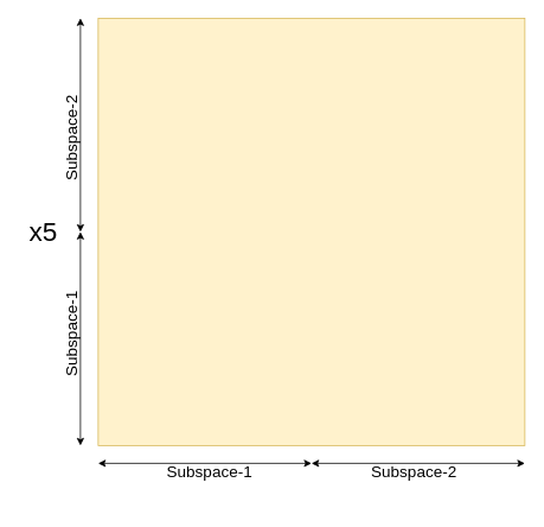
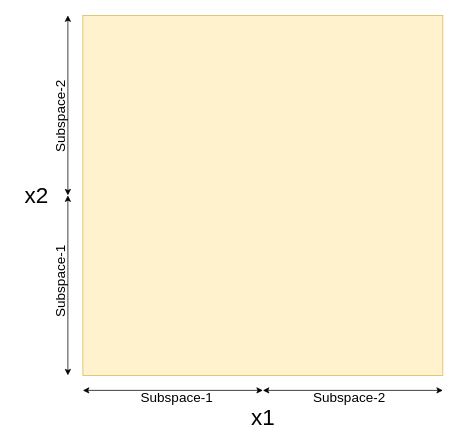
- <mxCell id="4" value="&lt;font style=&quot;font-size: 30px&quot;&gt;x5&lt;/font&gt;" style="text;html=1;align=center;verticalAlign=middle;resizable=0;points=[];autosize=1;strokeColor=none;fillColor=none;" parent="1" vertex="1"><mxGeometry x="23" y="245" width="50" height="30" as="geometry" /></mxCell>
+ <mxCell id="4" value="&lt;font style=&quot;font-size: 30px&quot;&gt;x2&lt;/font&gt;" style="text;html=1;align=center;verticalAlign=middle;resizable=0;points=[];autosize=1;strokeColor=none;fillColor=none;" parent="1" vertex="1"><mxGeometry x="23" y="245" width="50" height="30" as="geometry" /></mxCell>
+ <mxCell id="3" value="&lt;font style=&quot;font-size: 30px&quot;&gt;x1&lt;/font&gt;" style="text;html=1;align=center;verticalAlign=middle;resizable=0;points=[];autosize=1;strokeColor=none;fillColor=none;" parent="1" vertex="1"><mxGeometry x="325" y="540" width="50" height="30" as="geometry" /></mxCell>
